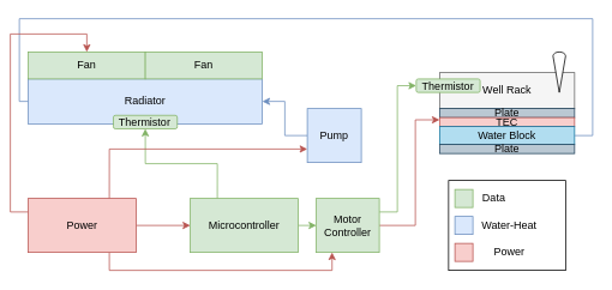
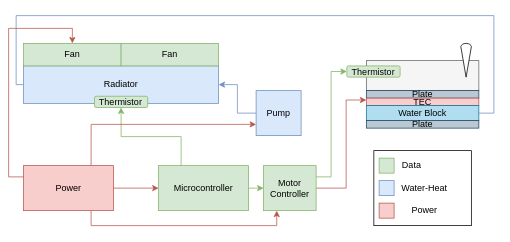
- <mxCell id="8" value="Well Rack" style="text;html=1;strokeColor=none;fillColor=none;align=center;verticalAlign=middle;whiteSpace=wrap;rounded=0;" vertex="1" parent="1"><mxGeometry x="532.97" y="85" width="60" height="30" as="geometry" /></mxCell>
